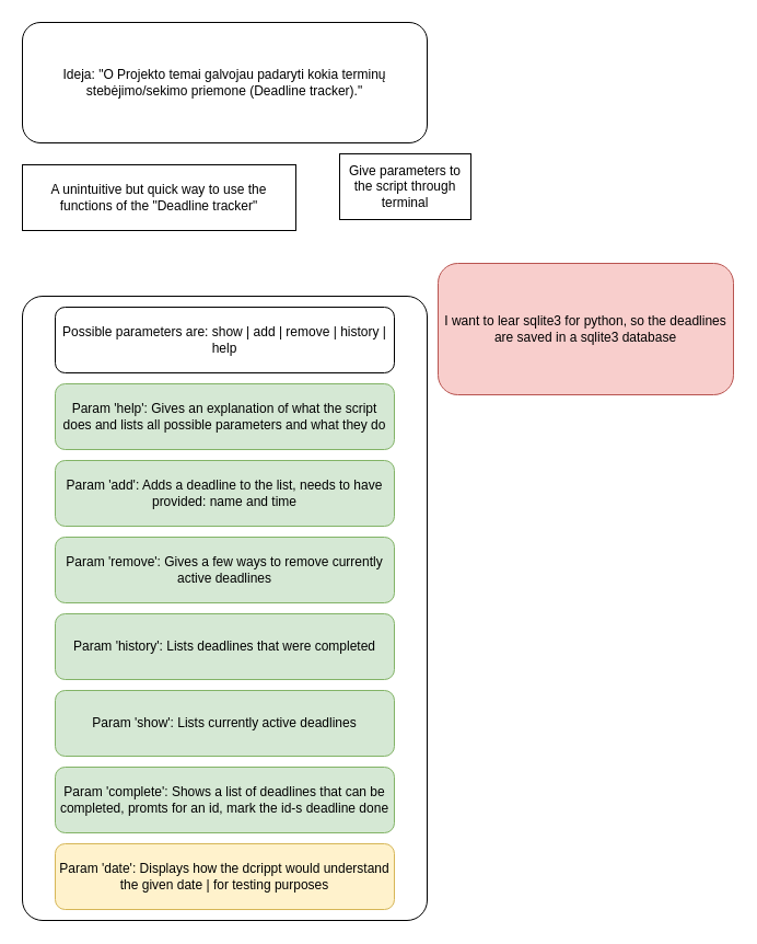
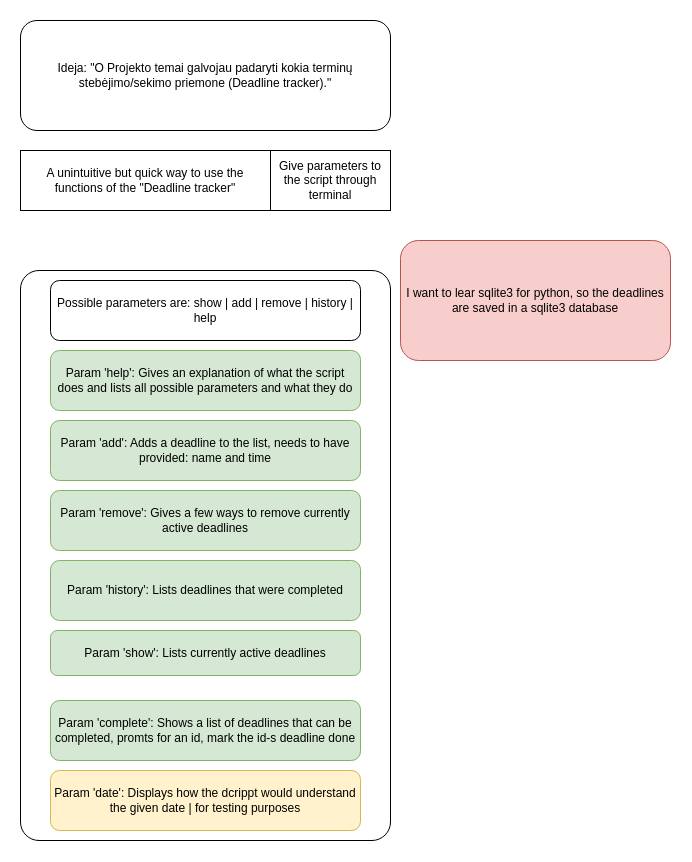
- <mxCell id="2" value="Give parameters to the script through terminal" style="rounded=0;whiteSpace=wrap;html=1;" parent="1" vertex="1"><mxGeometry x="310" y="140" width="120" height="60" as="geometry" /></mxCell>
+ <mxCell id="2" value="Give parameters to the script through terminal" style="rounded=0;whiteSpace=wrap;html=1;" parent="1" vertex="1"><mxGeometry x="270" y="150" width="120" height="60" as="geometry" /></mxCell>
- <mxCell id="11" value="Param 'show': Lists currently active deadlines" style="rounded=1;whiteSpace=wrap;html=1;fillColor=#d5e8d4;strokeColor=#82b366;" parent="1" vertex="1"><mxGeometry x="50" y="630" width="310" height="60" as="geometry" /></mxCell>
+ <mxCell id="11" value="Param 'show': Lists currently active deadlines" style="rounded=1;whiteSpace=wrap;html=1;fillColor=#d5e8d4;strokeColor=#82b366;" parent="1" vertex="1"><mxGeometry x="50" y="630" width="310" height="45" as="geometry" /></mxCell>
